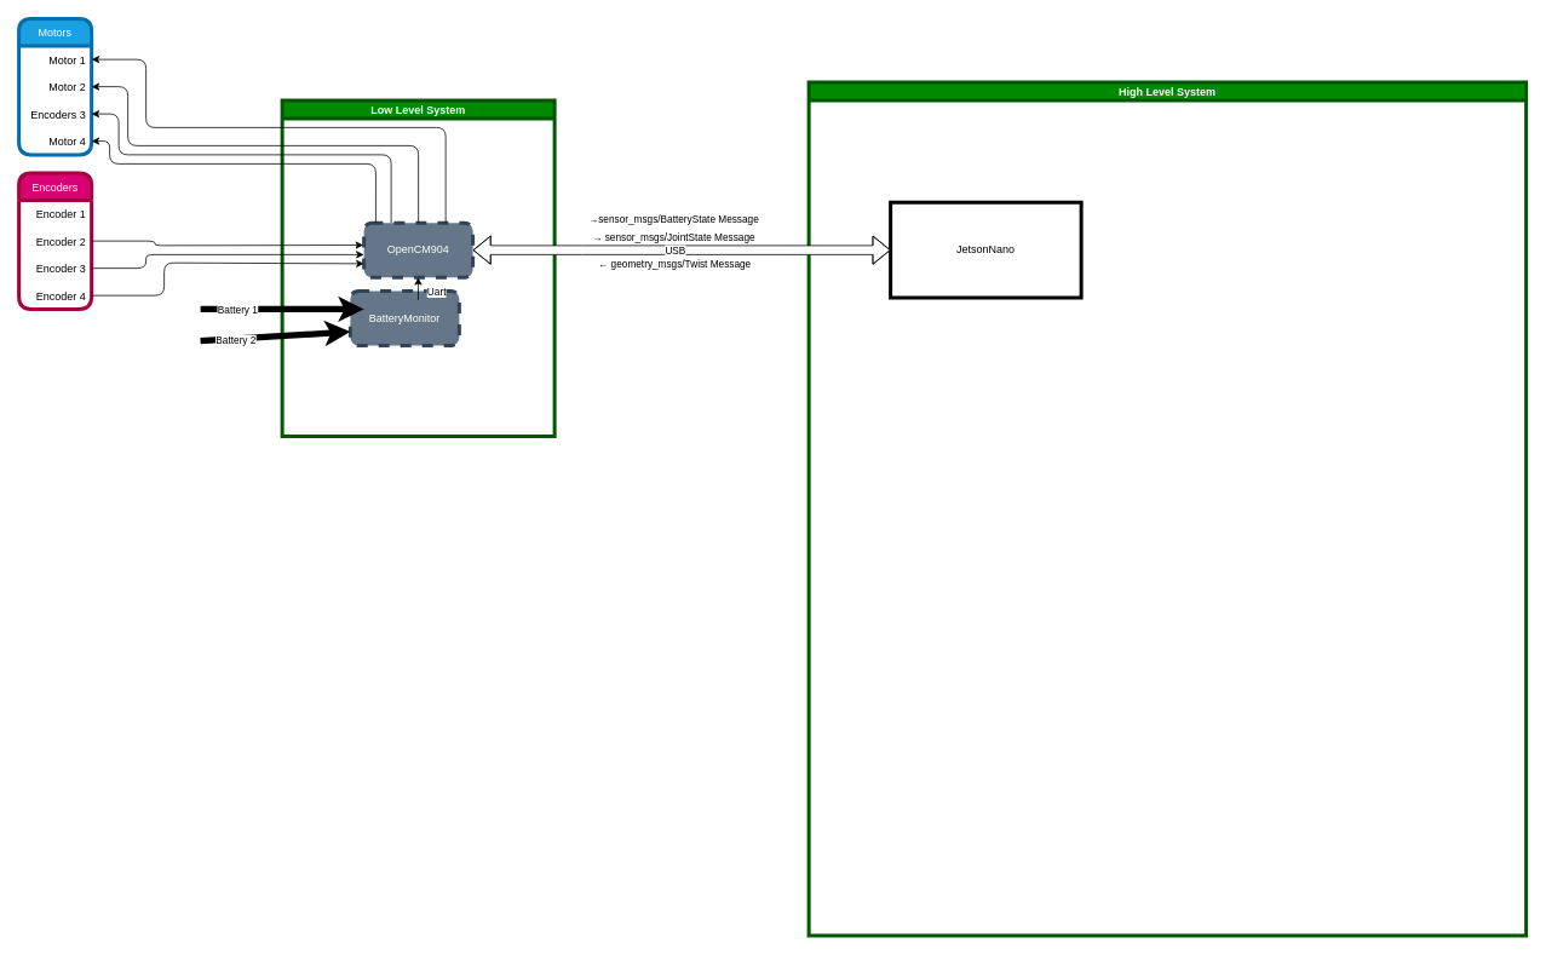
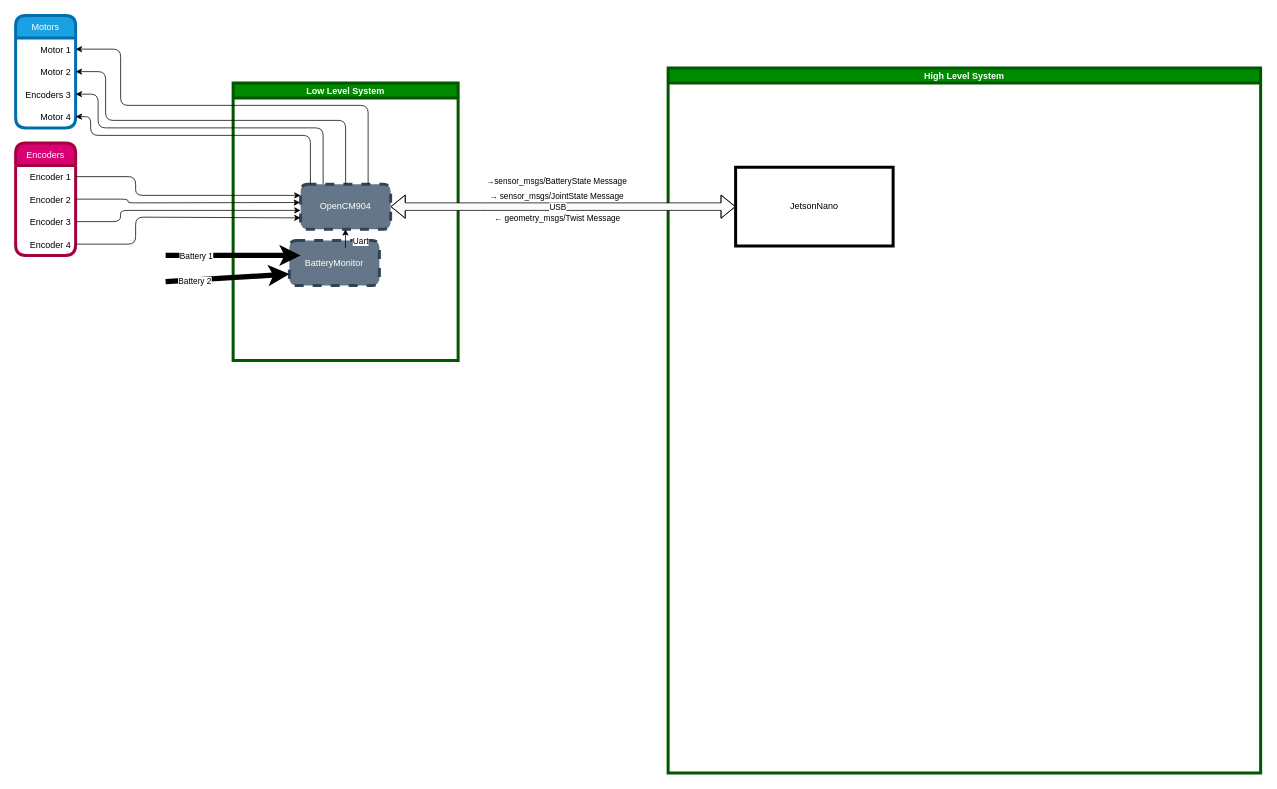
+ <mxCell id="16" style="edgeStyle=none;html=1;entryX=0;entryY=0.25;entryDx=0;entryDy=0;strokeWidth=1;" parent="1" source="12" target="3" edge="1"><mxGeometry relative="1" as="geometry"><Array as="points"><mxPoint x="180" y="235" /><mxPoint x="180" y="260" /></Array></mxGeometry></mxCell>
